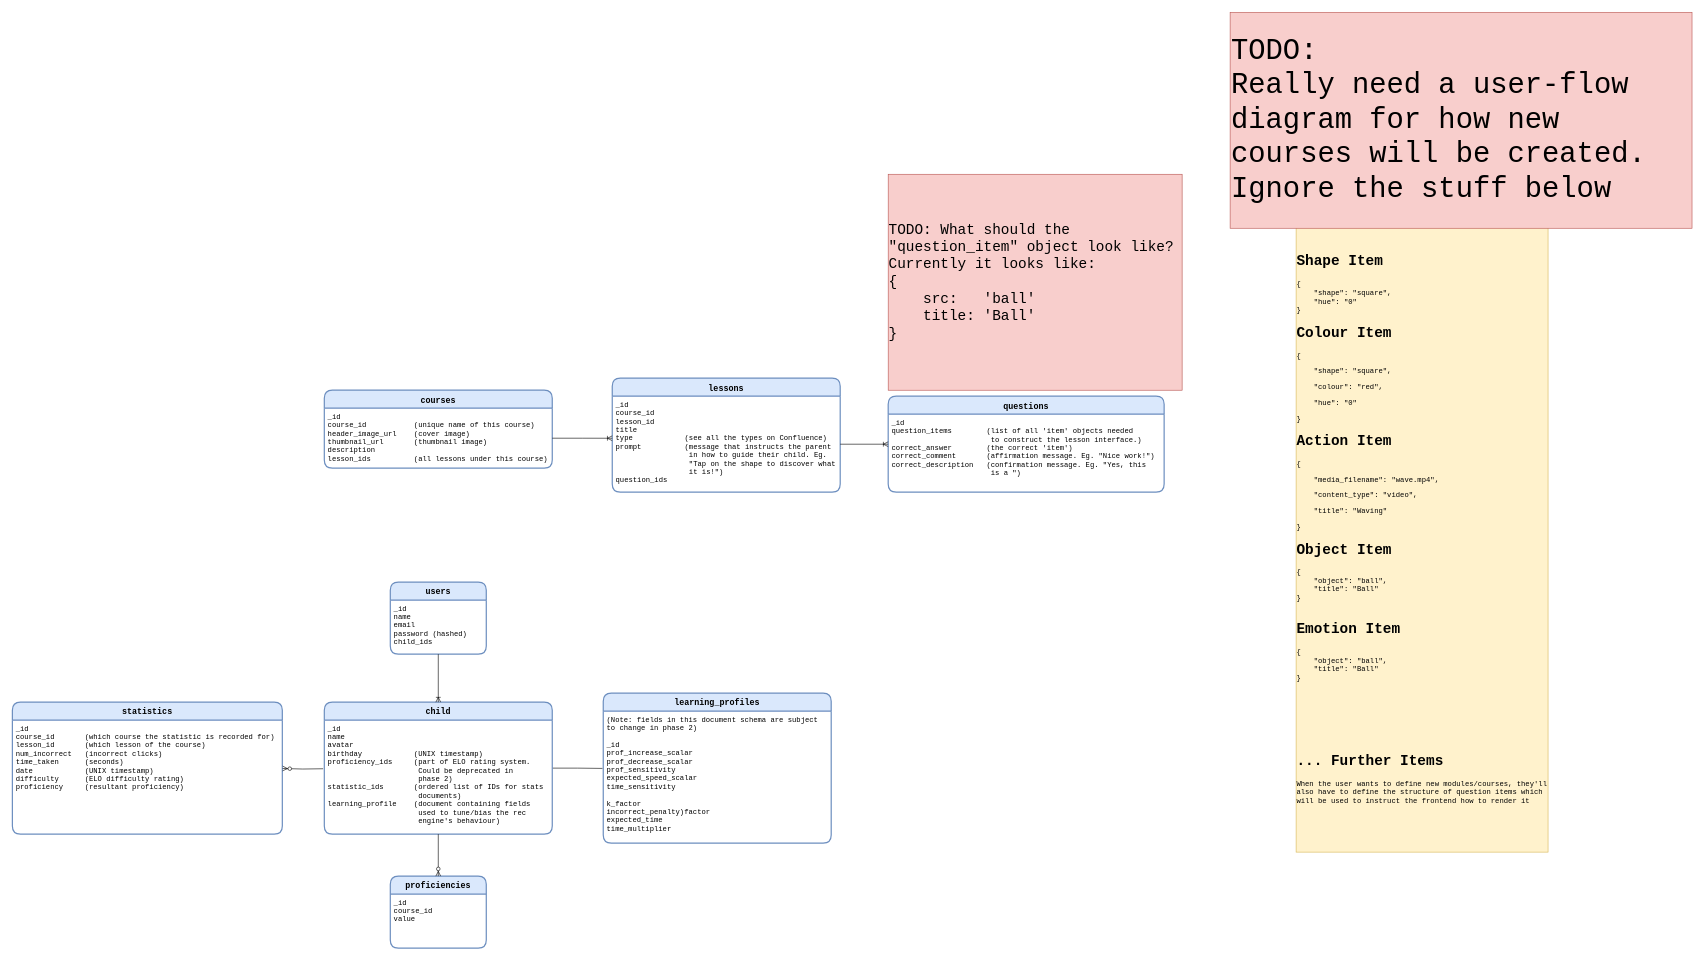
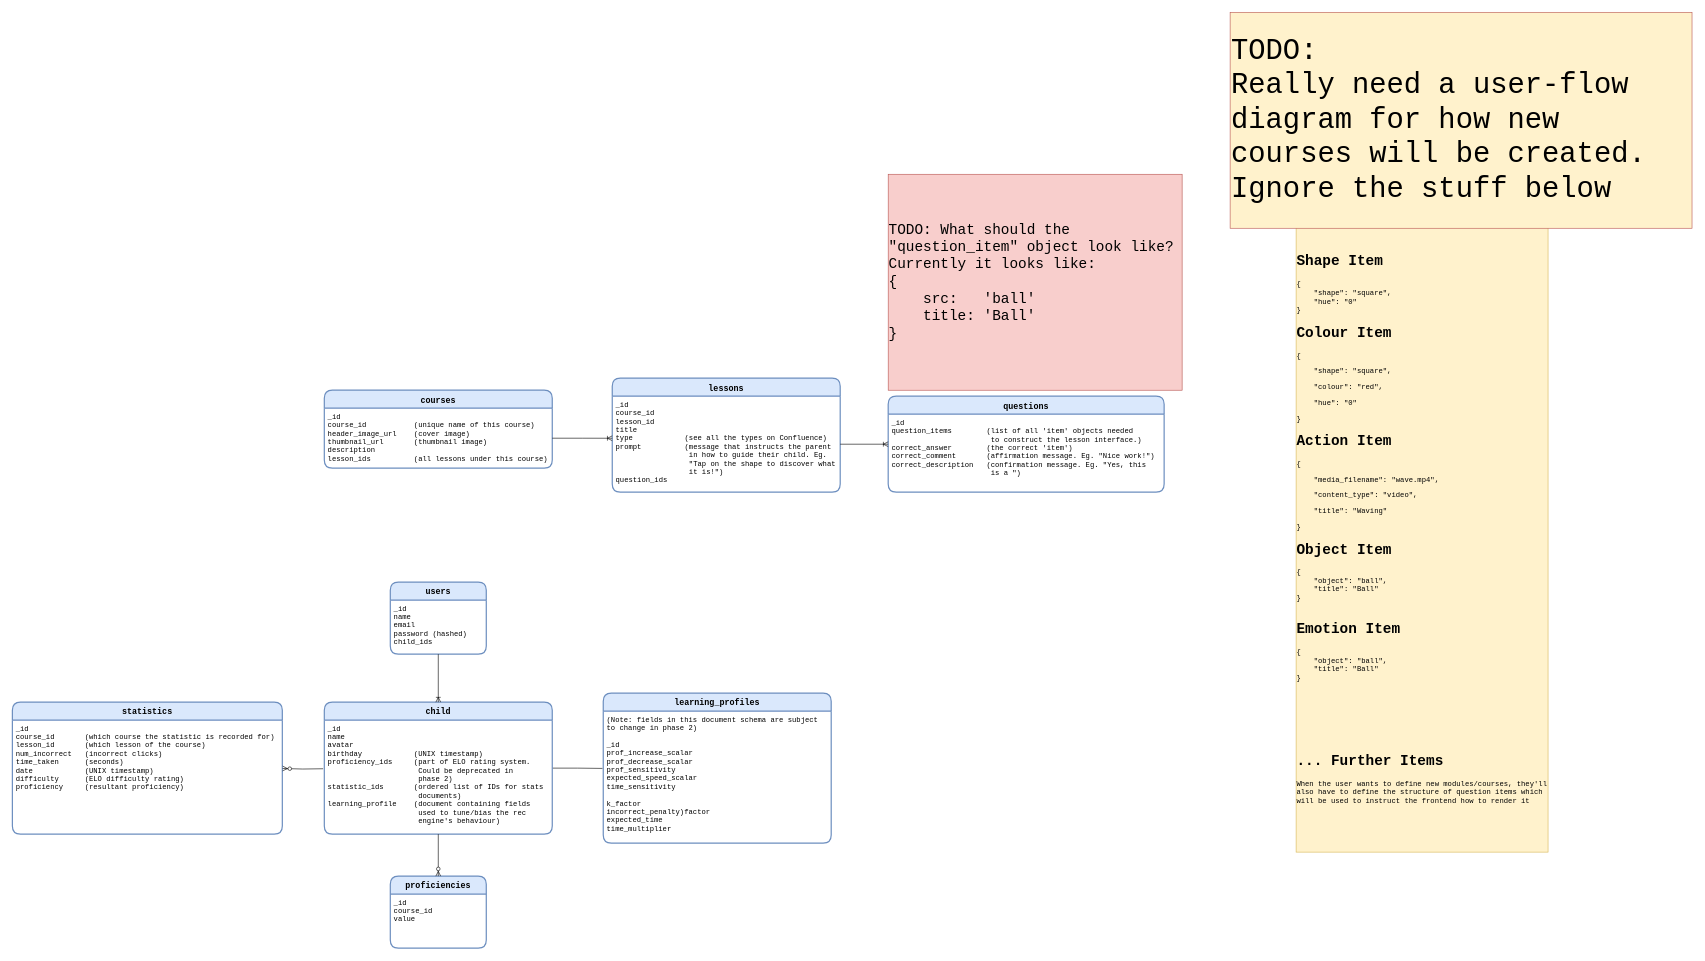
- <mxCell id="22" value="&lt;font style=&quot;font-size: 48px&quot;&gt;TODO:&lt;br&gt;Really need a user-flow diagram for how new courses will be created.&lt;br&gt;Ignore the stuff below&lt;br&gt;&lt;/font&gt;" style="rounded=0;whiteSpace=wrap;html=1;labelBackgroundColor=none;fontFamily=Courier New;fillColor=#f8cecc;strokeColor=#b85450;align=left;" vertex="1" parent="1"><mxGeometry x="2050" y="20" width="770" height="360" as="geometry" /></mxCell>
+ <mxCell id="22" value="&lt;font style=&quot;font-size: 48px&quot;&gt;TODO:&lt;br&gt;Really need a user-flow diagram for how new courses will be created.&lt;br&gt;Ignore the stuff below&lt;br&gt;&lt;/font&gt;" style="rounded=0;whiteSpace=wrap;html=1;labelBackgroundColor=none;fontFamily=Courier New;fillColor=#fff2cc;strokeColor=#b85450;align=left;" vertex="1" parent="1"><mxGeometry x="2050" y="20" width="770" height="360" as="geometry" /></mxCell>
